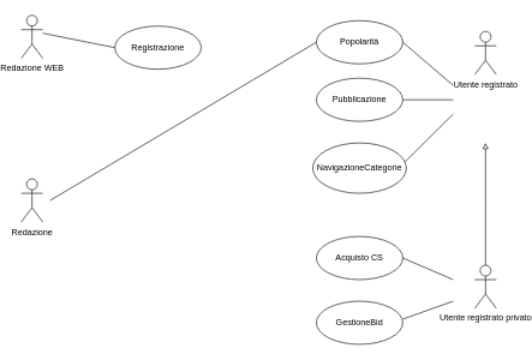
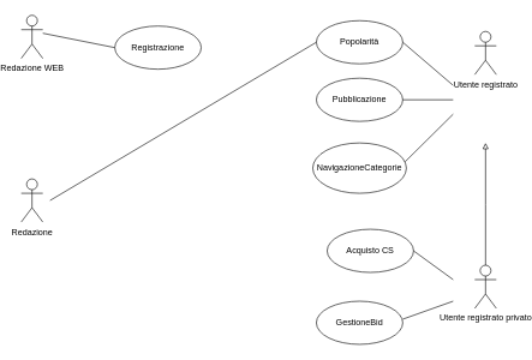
- <mxCell id="15" value="Acquisto CS" style="ellipse;whiteSpace=wrap;html=1;" vertex="1" parent="1"><mxGeometry x="430" y="328" width="120" height="60" as="geometry" /></mxCell>
+ <mxCell id="15" value="Acquisto CS" style="ellipse;whiteSpace=wrap;html=1;" vertex="1" parent="1"><mxGeometry x="445" y="318" width="120" height="60" as="geometry" /></mxCell>
